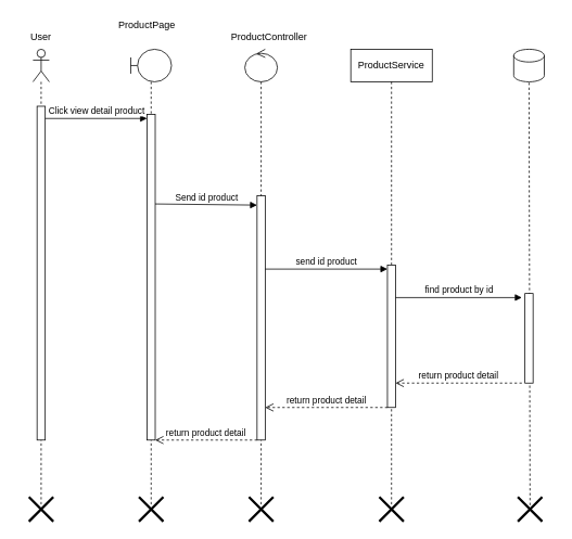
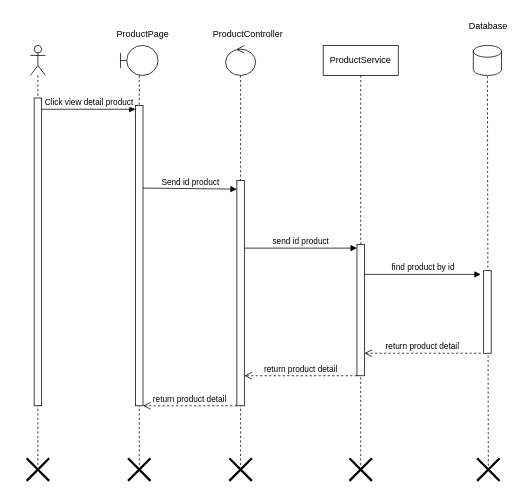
- <mxCell id="7" value="ProductPage" style="text;html=1;strokeColor=none;fillColor=none;align=center;verticalAlign=middle;whiteSpace=wrap;rounded=0;" parent="1" vertex="1"><mxGeometry x="150" y="15" width="60" height="30" as="geometry" /></mxCell>
+ <mxCell id="7" value="ProductPage" style="text;html=1;strokeColor=none;fillColor=none;align=center;verticalAlign=middle;whiteSpace=wrap;rounded=0;" parent="1" vertex="1"><mxGeometry x="160" y="30" width="60" height="30" as="geometry" /></mxCell>
+ <mxCell id="20" value="Database" style="text;html=1;strokeColor=none;fillColor=none;align=center;verticalAlign=middle;whiteSpace=wrap;rounded=0;" parent="1" vertex="1"><mxGeometry x="620" y="20" width="60" height="30" as="geometry" /></mxCell>
- <mxCell id="4" value="User" style="text;html=1;strokeColor=none;fillColor=none;align=center;verticalAlign=middle;whiteSpace=wrap;rounded=0;" parent="1" vertex="1"><mxGeometry x="20" y="30" width="60" height="30" as="geometry" /></mxCell>
